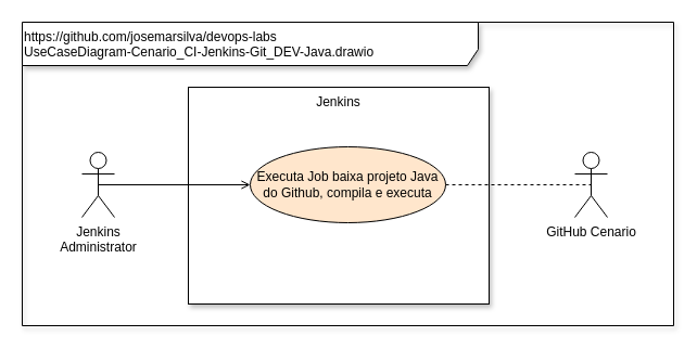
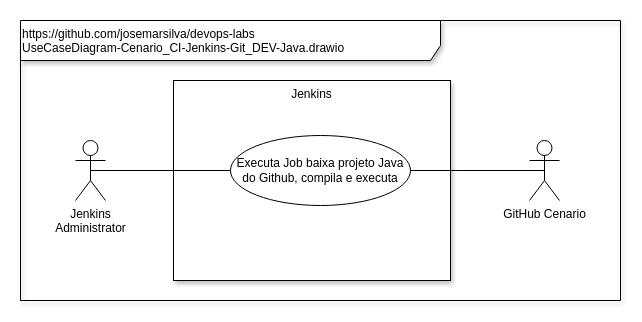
- <mxCell id="8" value="" style="endArrow=open;startArrow=none;endFill=0;startFill=0;html=1;entryX=0;entryY=0.5;exitX=0.5;exitY=0.5;exitPerimeter=0;entryDx=0;entryDy=0;" parent="1" source="5" target="6" edge="1"><mxGeometry width="160" relative="1" as="geometry"><mxPoint x="80" y="250" as="sourcePoint" /><mxPoint x="510" y="290" as="targetPoint" /></mxGeometry></mxCell>
+ <mxCell id="8" value="" style="endArrow=none;startArrow=none;endFill=0;startFill=0;html=1;entryX=0;entryY=0.5;exitX=0.5;exitY=0.5;exitPerimeter=0;entryDx=0;entryDy=0;" parent="1" source="5" target="6" edge="1"><mxGeometry width="160" relative="1" as="geometry"><mxPoint x="80" y="250" as="sourcePoint" /><mxPoint x="510" y="290" as="targetPoint" /></mxGeometry></mxCell>
- <mxCell id="6" value="Executa Job baixa projeto Java do Github, compila e executa&lt;br&gt;" style="ellipse;whiteSpace=wrap;html=1;fillColor=#ffe6cc;" parent="1" vertex="1"><mxGeometry x="230" y="135" width="180" height="70" as="geometry" /></mxCell>
+ <mxCell id="6" value="Executa Job baixa projeto Java do Github, compila e executa&lt;br&gt;" style="ellipse;whiteSpace=wrap;html=1;" parent="1" vertex="1"><mxGeometry x="230" y="135" width="180" height="70" as="geometry" /></mxCell>
- <mxCell id="7" value="" style="endArrow=none;startArrow=none;endFill=0;startFill=0;html=1;exitX=1;exitY=0.5;entryX=0.5;entryY=0.5;entryPerimeter=0;entryDx=0;entryDy=0;dashed=1;" parent="1" source="6" target="4" edge="1"><mxGeometry width="160" relative="1" as="geometry"><mxPoint x="680" y="290" as="sourcePoint" /><mxPoint x="770" y="130" as="targetPoint" /></mxGeometry></mxCell>
+ <mxCell id="7" value="" style="endArrow=none;startArrow=none;endFill=0;startFill=0;html=1;exitX=1;exitY=0.5;entryX=0.5;entryY=0.5;entryPerimeter=0;entryDx=0;entryDy=0;" parent="1" source="6" target="4" edge="1"><mxGeometry width="160" relative="1" as="geometry"><mxPoint x="680" y="290" as="sourcePoint" /><mxPoint x="770" y="130" as="targetPoint" /></mxGeometry></mxCell>
